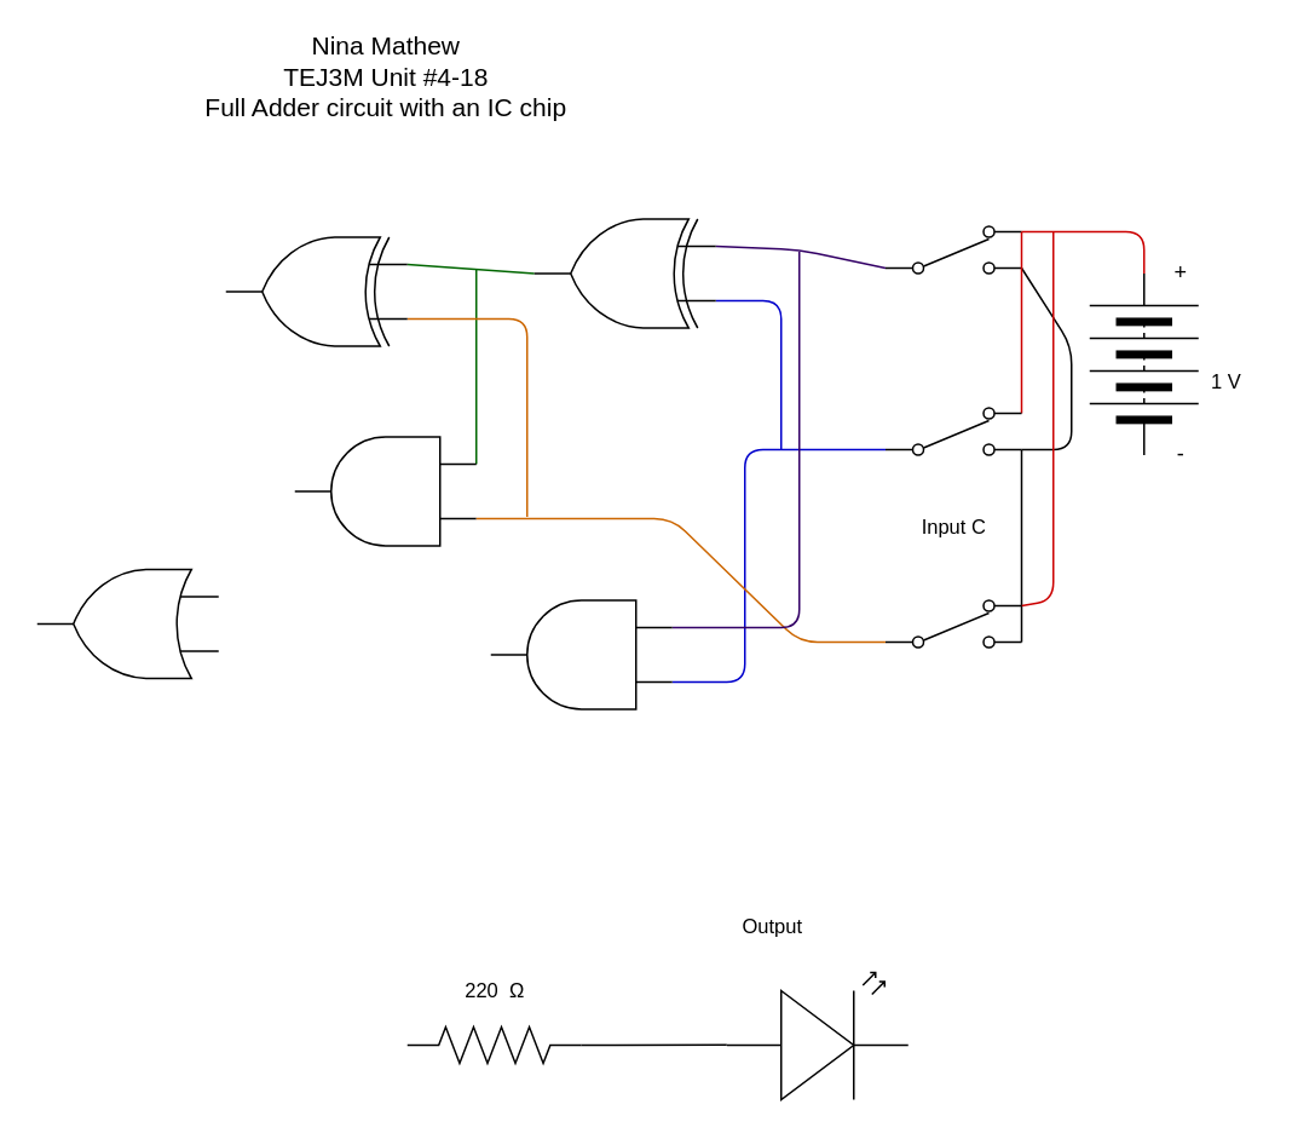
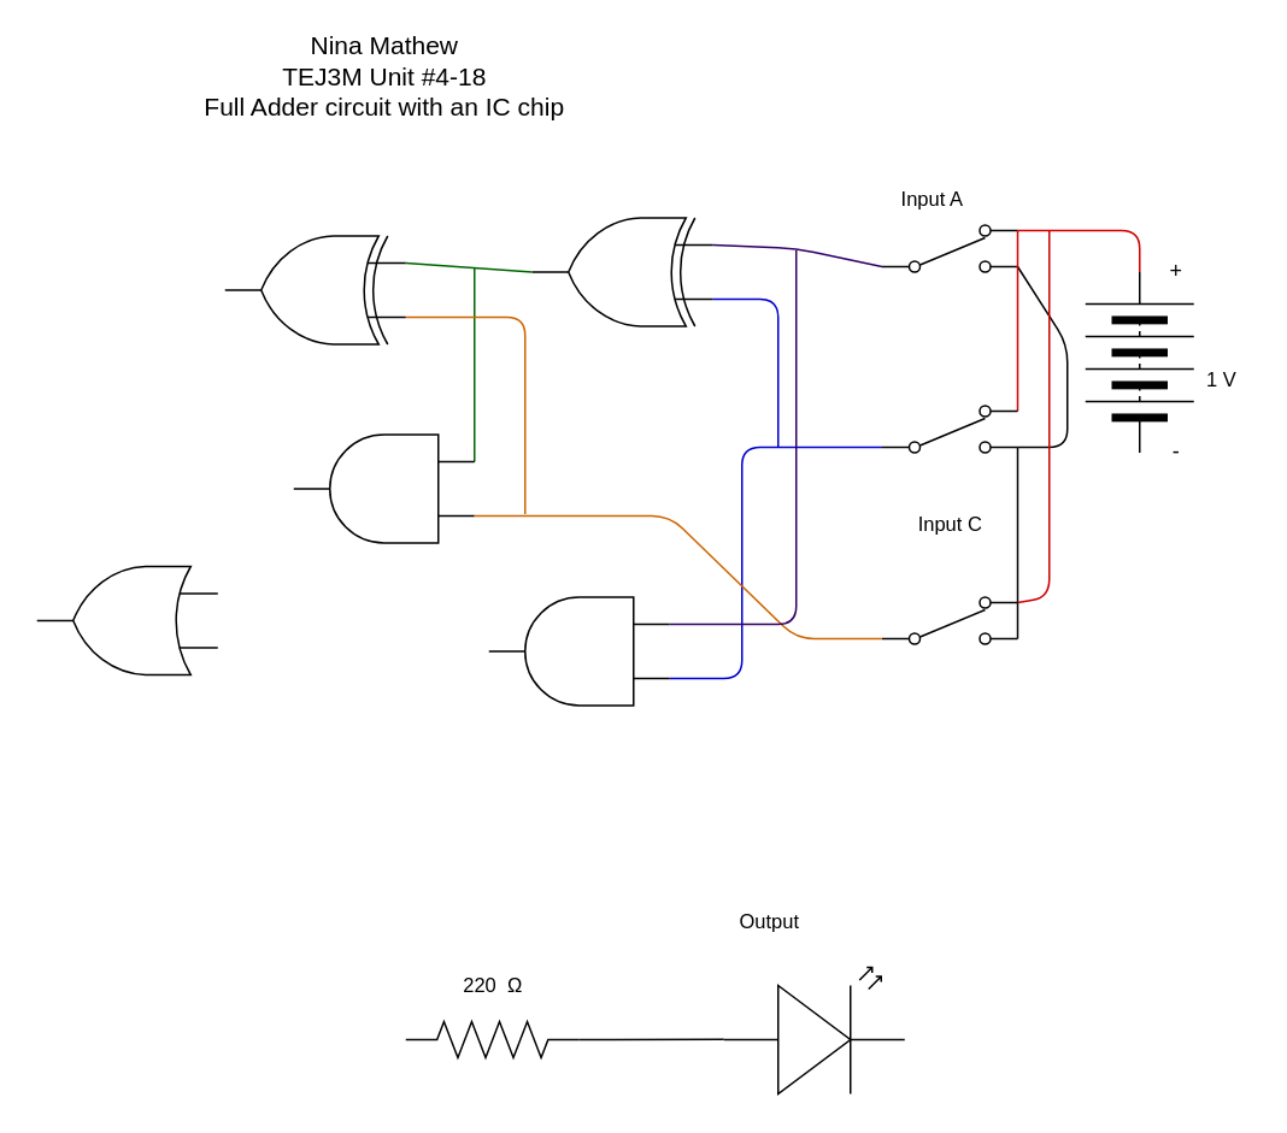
+ <mxCell id="16" value="Input A" style="text;html=1;align=center;verticalAlign=middle;resizable=0;points=[];autosize=1;strokeColor=none;fillColor=none;fontSize=11;fontFamily=Helvetica;fontColor=default;" parent="1" vertex="1"><mxGeometry x="490" y="100" width="50" height="20" as="geometry" /></mxCell>
